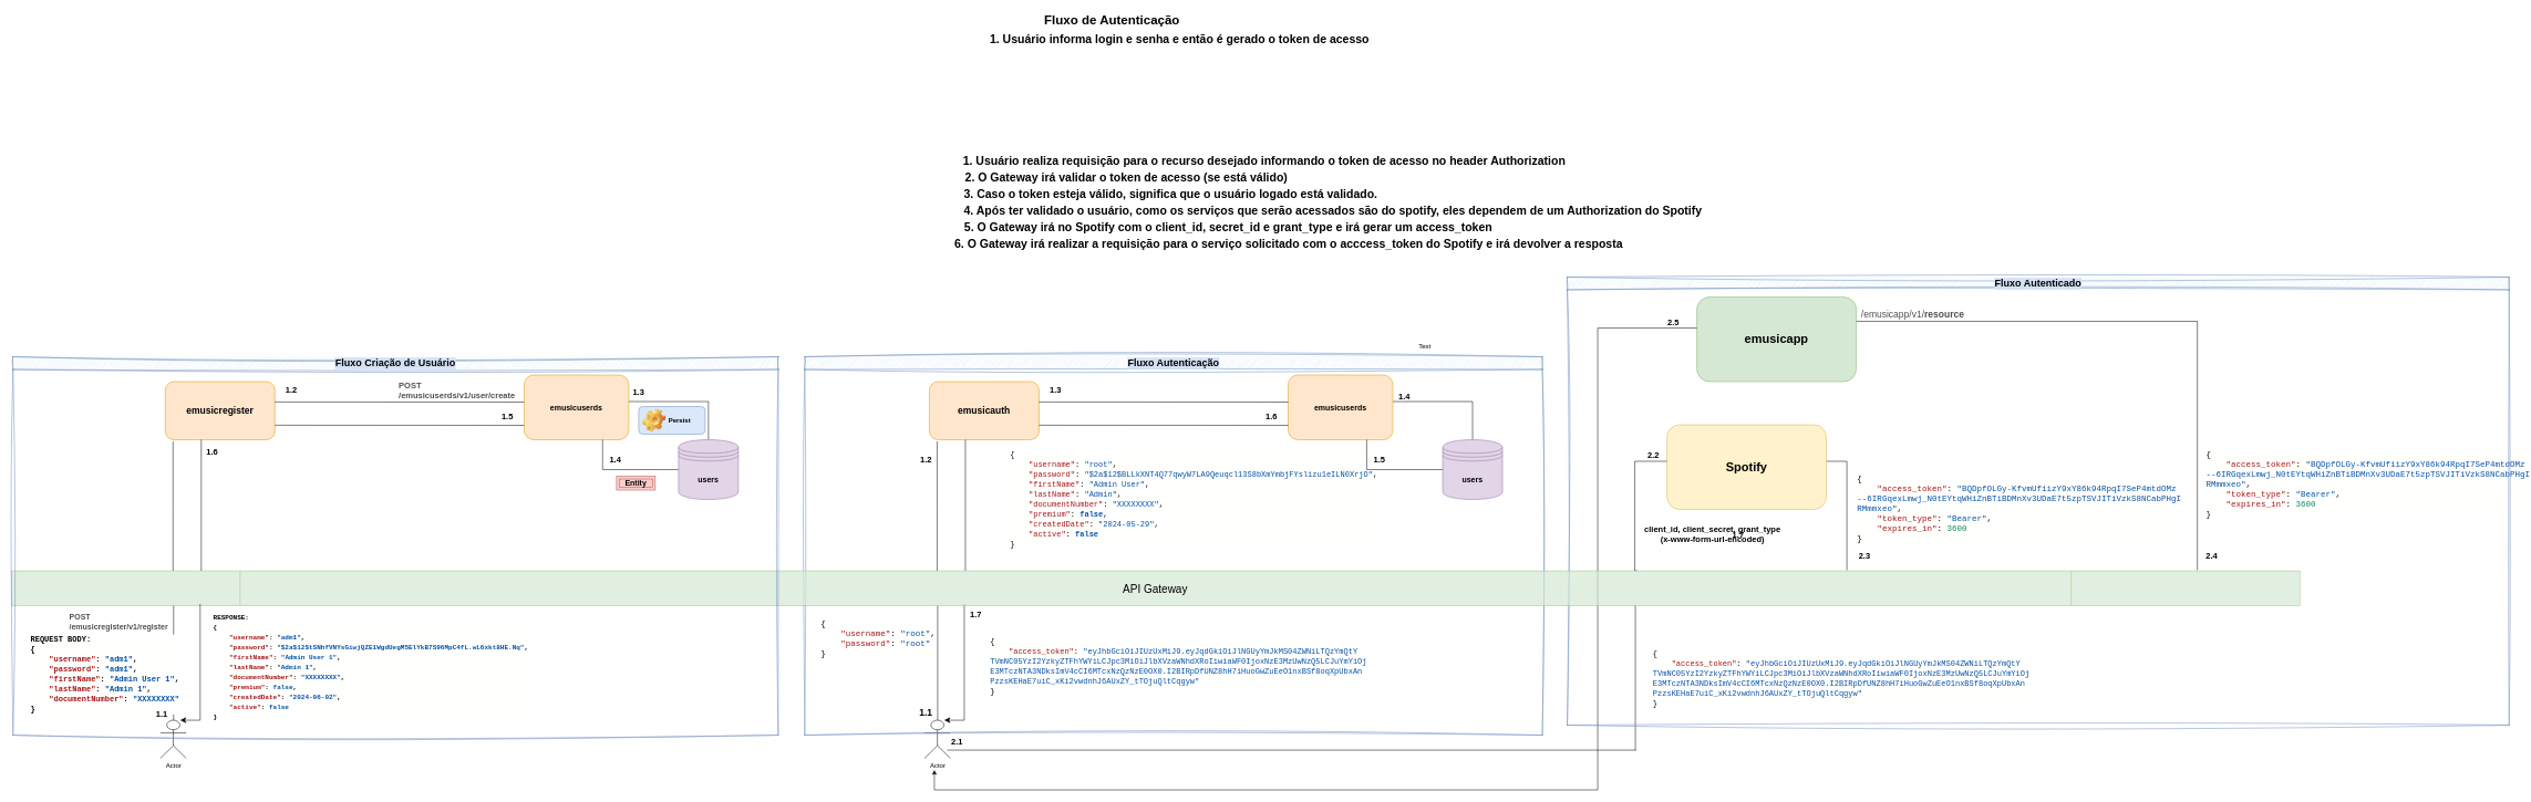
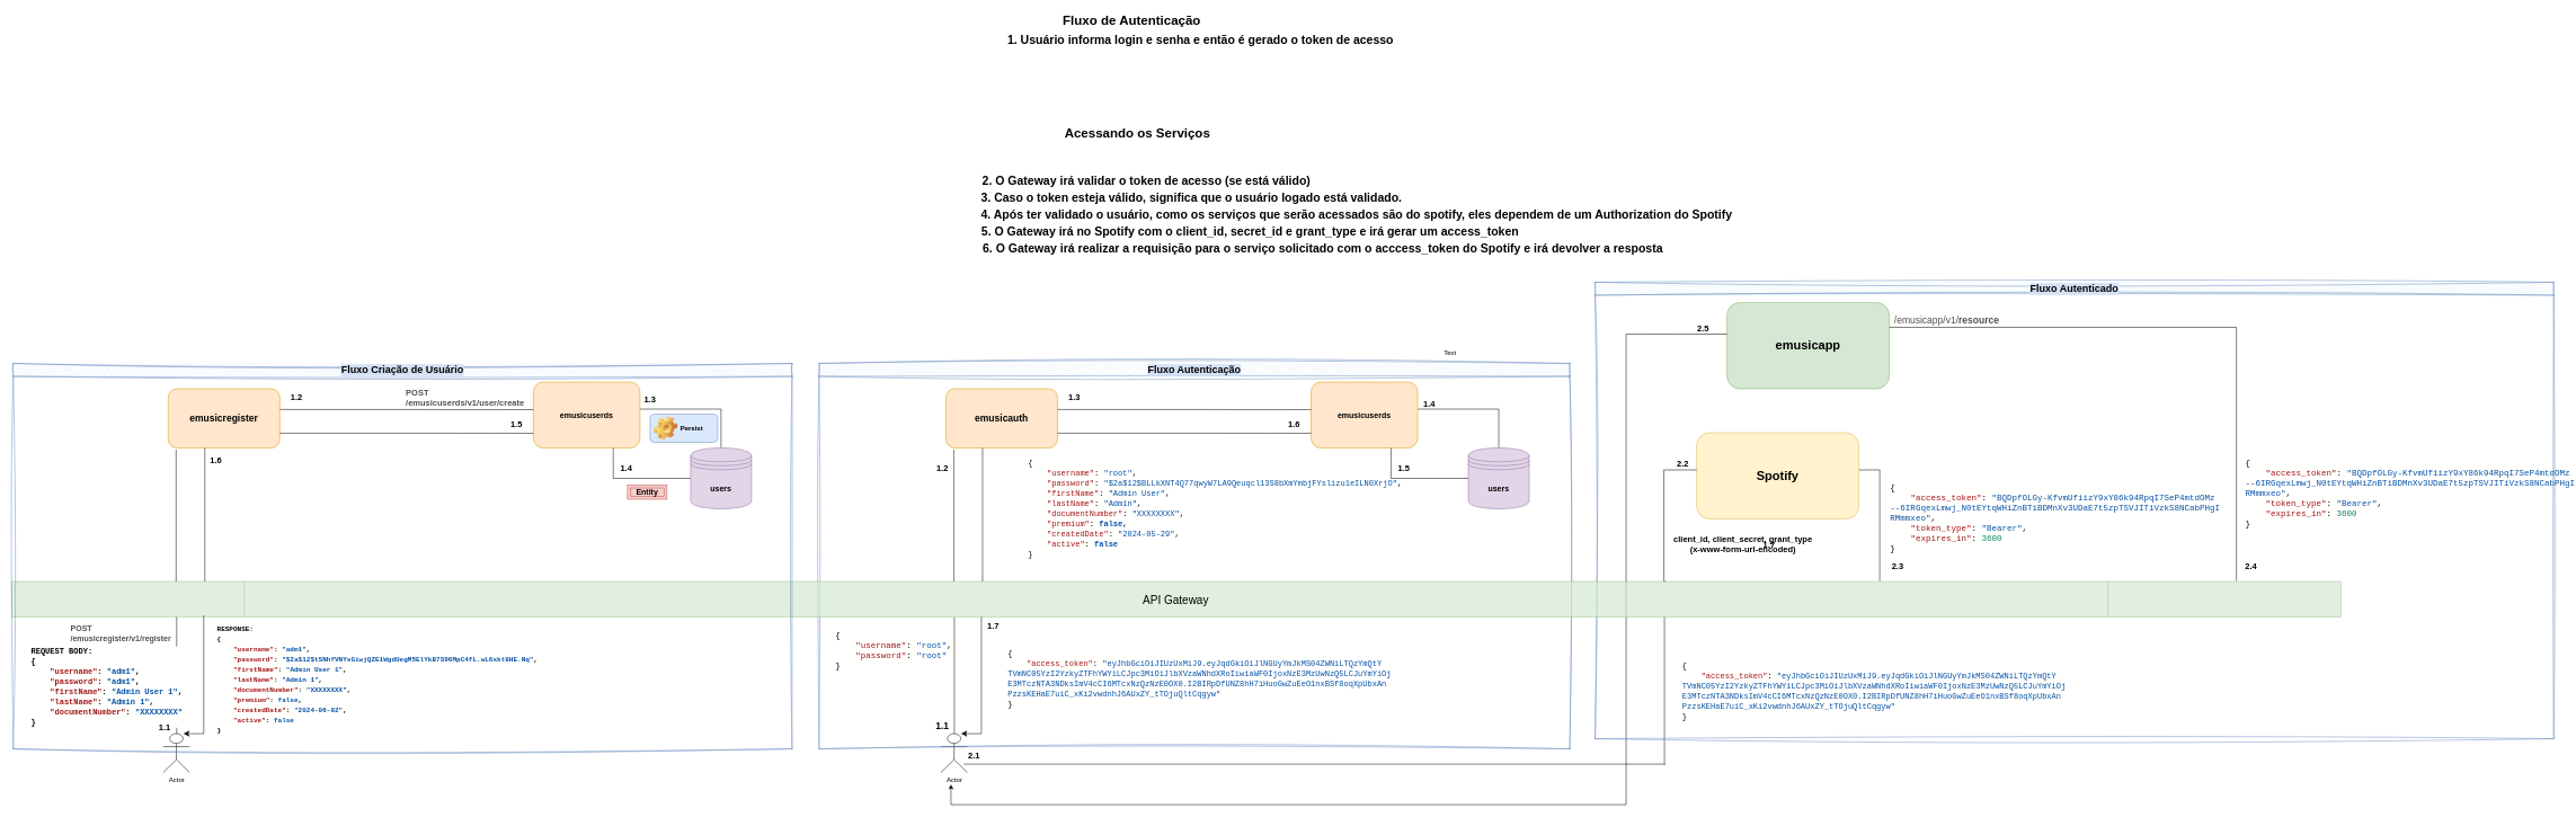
+ <mxCell id="72" value="Acessando os Serviços" style="text;html=1;align=center;verticalAlign=middle;whiteSpace=wrap;rounded=0;fontSize=23;fontStyle=1" vertex="1" parent="1"><mxGeometry x="1863" y="220" width="310" height="30" as="geometry" /></mxCell>
- <mxCell id="73" value="1. Usuário realiza requisição para o recurso desejado informando o token de acesso no header Authorization" style="text;html=1;align=center;verticalAlign=middle;whiteSpace=wrap;rounded=0;fontSize=21;fontStyle=1" vertex="1" parent="1"><mxGeometry x="1702" y="280" width="1162" height="20" as="geometry" /></mxCell>
- <mxCell id="79" value="6. O Gateway irá realizar a requisição para o serviço solicitado com o acccess_token do Spotify e irá devolver a resposta" style="text;html=1;align=center;verticalAlign=middle;whiteSpace=wrap;rounded=0;fontSize=21;fontStyle=1" vertex="1" parent="1"><mxGeometry x="1622" y="430" width="1410" height="20" as="geometry" /></mxCell>
+ <mxCell id="79" value="6. O Gateway irá realizar a requisição para o serviço solicitado com o acccess_token do Spotify e irá devolver a resposta" style="text;html=1;align=center;verticalAlign=middle;whiteSpace=wrap;rounded=0;fontSize=21;fontStyle=1" vertex="1" parent="1"><mxGeometry x="1642" y="430" width="1410" height="20" as="geometry" /></mxCell>
